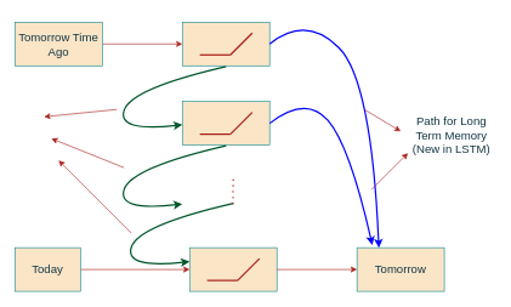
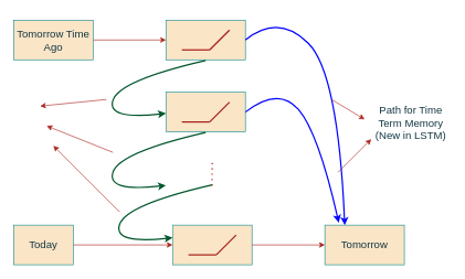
- <mxCell id="32" value="Path for Long Term Memory (New in LSTM)" style="text;html=1;align=center;verticalAlign=middle;whiteSpace=wrap;rounded=0;fontSize=16;labelBackgroundColor=none;fontColor=#143642;" vertex="1" parent="1"><mxGeometry x="560" y="170" width="120" height="30" as="geometry" /></mxCell>
+ <mxCell id="32" value="Path for Time Term Memory (New in LSTM)" style="text;html=1;align=center;verticalAlign=middle;whiteSpace=wrap;rounded=0;fontSize=16;labelBackgroundColor=none;fontColor=#143642;" vertex="1" parent="1"><mxGeometry x="560" y="170" width="120" height="30" as="geometry" /></mxCell>
